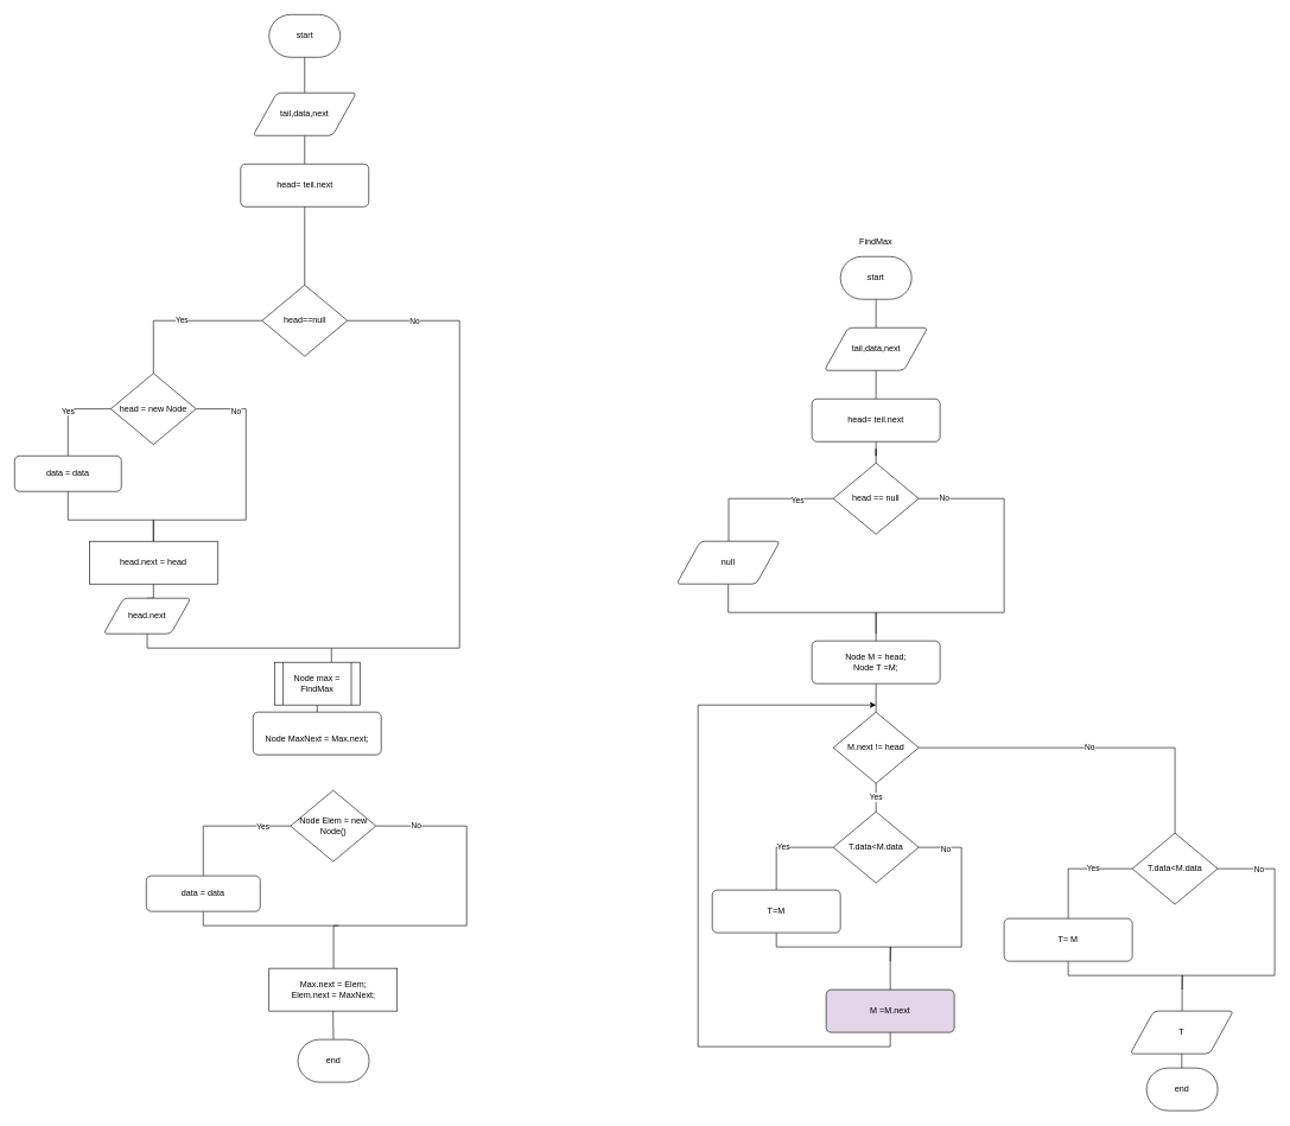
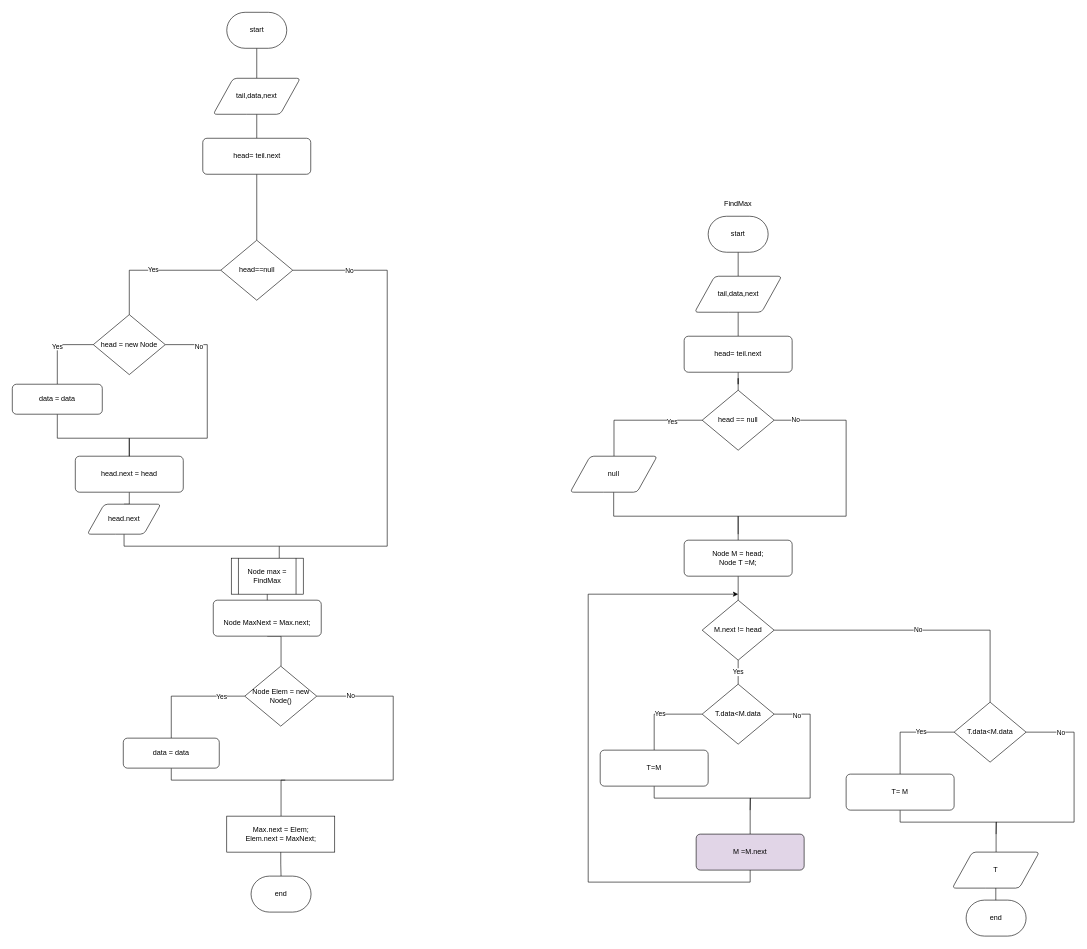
- <mxCell id="13" value="head.next = head" style="whiteSpace=wrap;html=1;absoluteArcSize=1;arcSize=14;strokeWidth=1;rounded=0;" vertex="1" parent="1"><mxGeometry x="125" y="760" width="180" height="60" as="geometry" /></mxCell>
+ <mxCell id="13" value="head.next = head" style="rounded=1;whiteSpace=wrap;html=1;absoluteArcSize=1;arcSize=14;strokeWidth=1;" vertex="1" parent="1"><mxGeometry x="125" y="760" width="180" height="60" as="geometry" /></mxCell>
+ <mxCell id="20" style="edgeStyle=orthogonalEdgeStyle;rounded=0;orthogonalLoop=1;jettySize=auto;html=1;exitX=0.5;exitY=1;exitDx=0;exitDy=0;endArrow=none;endFill=0;" edge="1" source="21" target="26" parent="1"><mxGeometry relative="1" as="geometry"><mxPoint x="235" y="1050" as="targetPoint" /><Array as="points"><mxPoint x="468" y="1060" /></Array></mxGeometry></mxCell>
